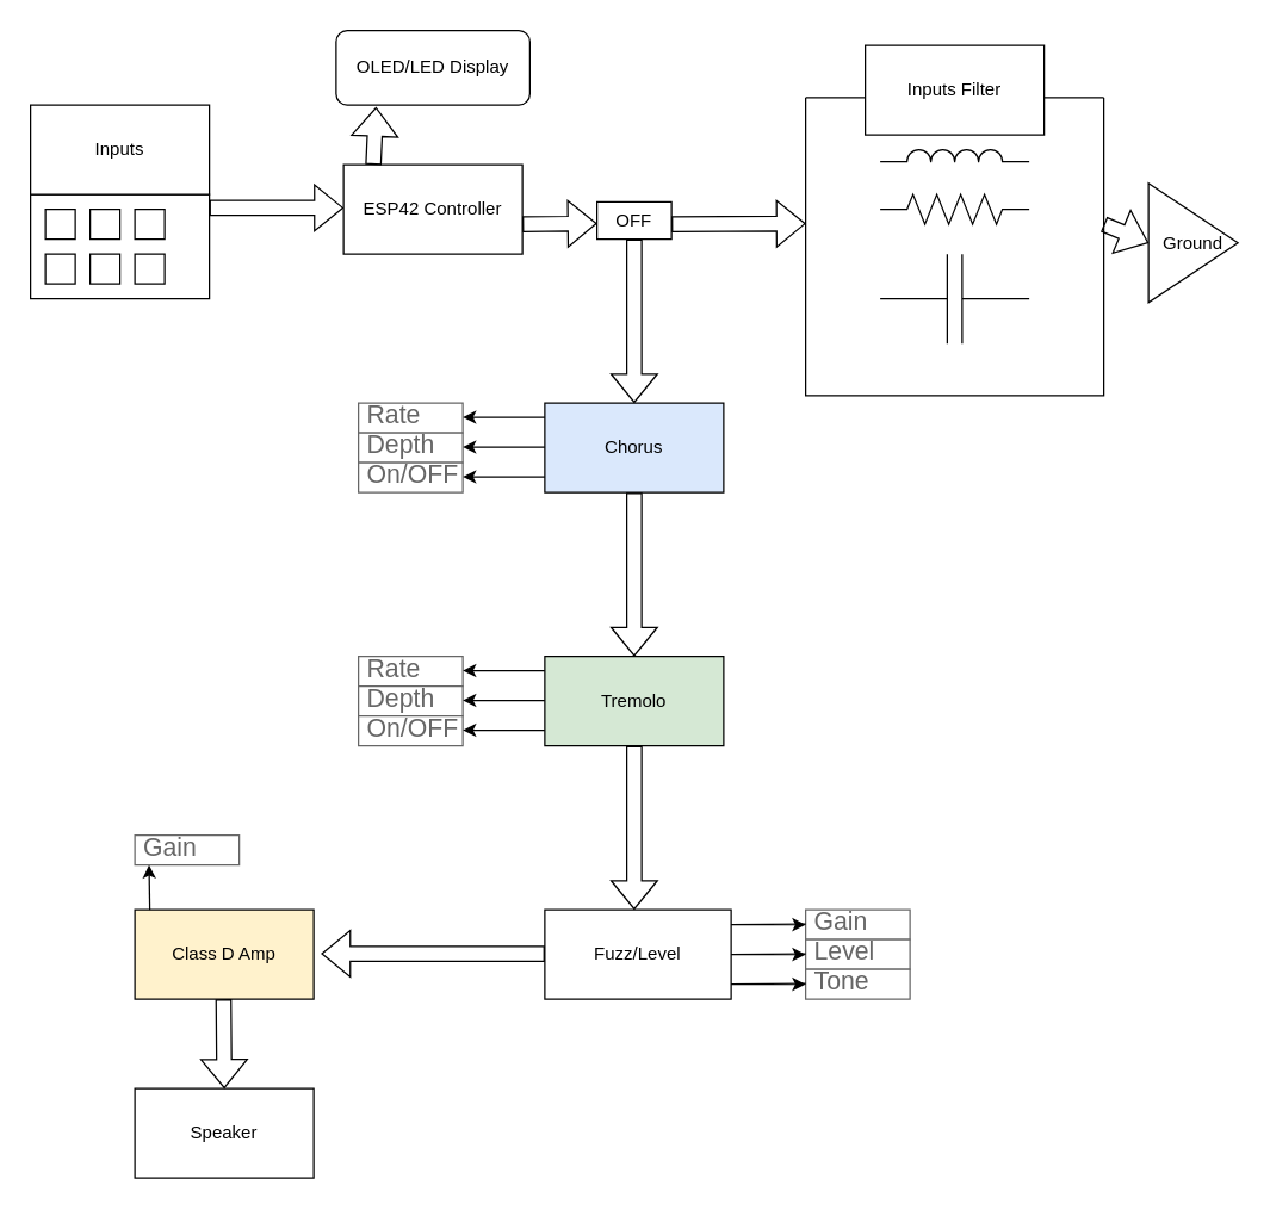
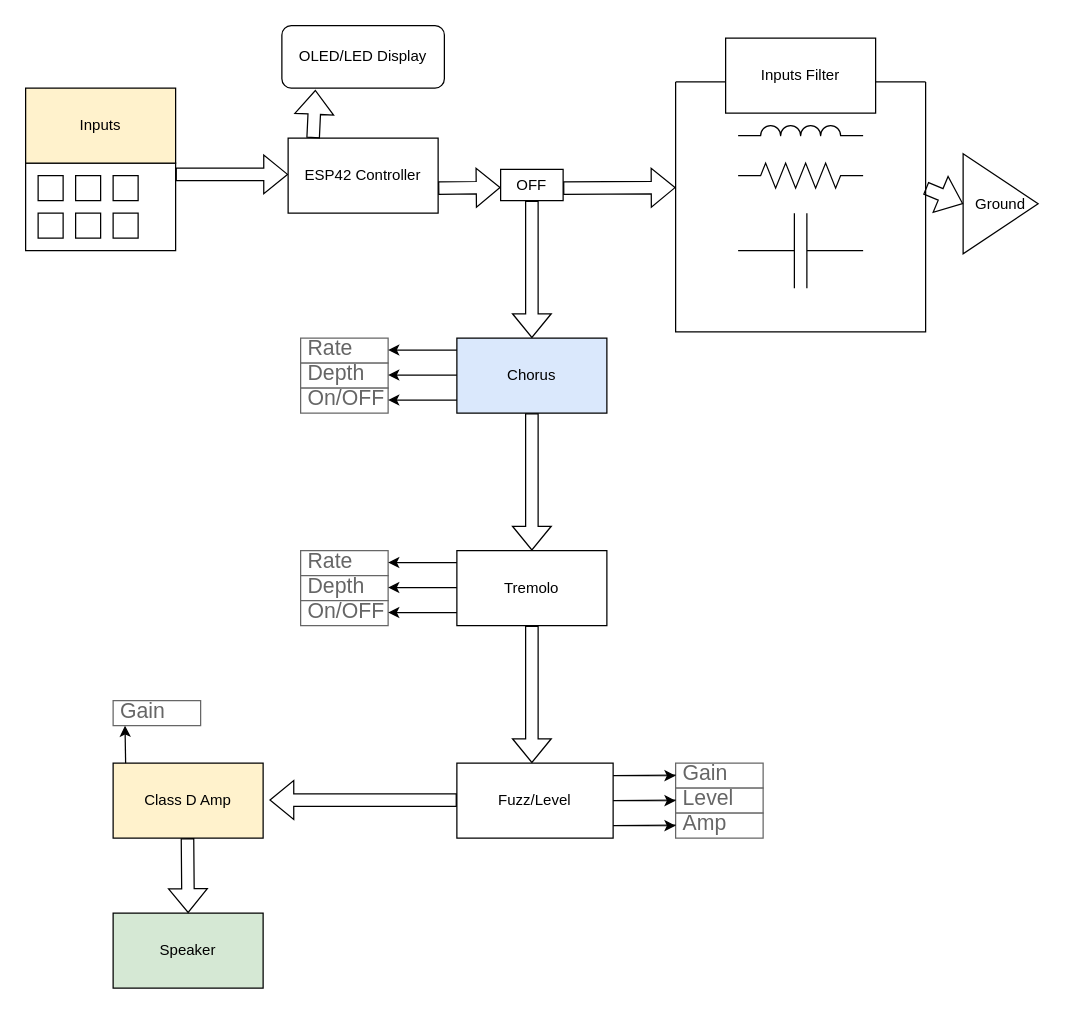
- <mxCell id="9" value="Inputs" style="rounded=0;whiteSpace=wrap;html=1;" vertex="1" parent="1"><mxGeometry x="20" y="70" width="120" height="60" as="geometry" /></mxCell>
+ <mxCell id="9" value="Inputs" style="rounded=0;whiteSpace=wrap;html=1;fillColor=#fff2cc;" vertex="1" parent="1"><mxGeometry x="20" y="70" width="120" height="60" as="geometry" /></mxCell>
- <mxCell id="26" value="Tremolo" style="rounded=0;whiteSpace=wrap;html=1;fillColor=#d5e8d4;" vertex="1" parent="1"><mxGeometry x="365" y="440" width="120" height="60" as="geometry" /></mxCell>
+ <mxCell id="26" value="Tremolo" style="rounded=0;whiteSpace=wrap;html=1;" vertex="1" parent="1"><mxGeometry x="365" y="440" width="120" height="60" as="geometry" /></mxCell>
- <mxCell id="48" value="Tone" style="strokeWidth=1;shadow=0;dashed=0;align=center;html=1;shape=mxgraph.mockup.text.textBox;fontColor=#666666;align=left;fontSize=17;spacingLeft=4;spacingTop=-3;whiteSpace=wrap;strokeColor=#666666;mainText=" vertex="1" parent="1"><mxGeometry x="540" y="650" width="70" height="20" as="geometry" /></mxCell>
+ <mxCell id="48" value="Amp" style="strokeWidth=1;shadow=0;dashed=0;align=center;html=1;shape=mxgraph.mockup.text.textBox;fontColor=#666666;align=left;fontSize=17;spacingLeft=4;spacingTop=-3;whiteSpace=wrap;strokeColor=#666666;mainText=" vertex="1" parent="1"><mxGeometry x="540" y="650" width="70" height="20" as="geometry" /></mxCell>
- <mxCell id="30" value="Speaker" style="rounded=0;whiteSpace=wrap;html=1;" vertex="1" parent="1"><mxGeometry x="90" y="730" width="120" height="60" as="geometry" /></mxCell>
+ <mxCell id="30" value="Speaker" style="rounded=0;whiteSpace=wrap;html=1;fillColor=#d5e8d4;" vertex="1" parent="1"><mxGeometry x="90" y="730" width="120" height="60" as="geometry" /></mxCell>
